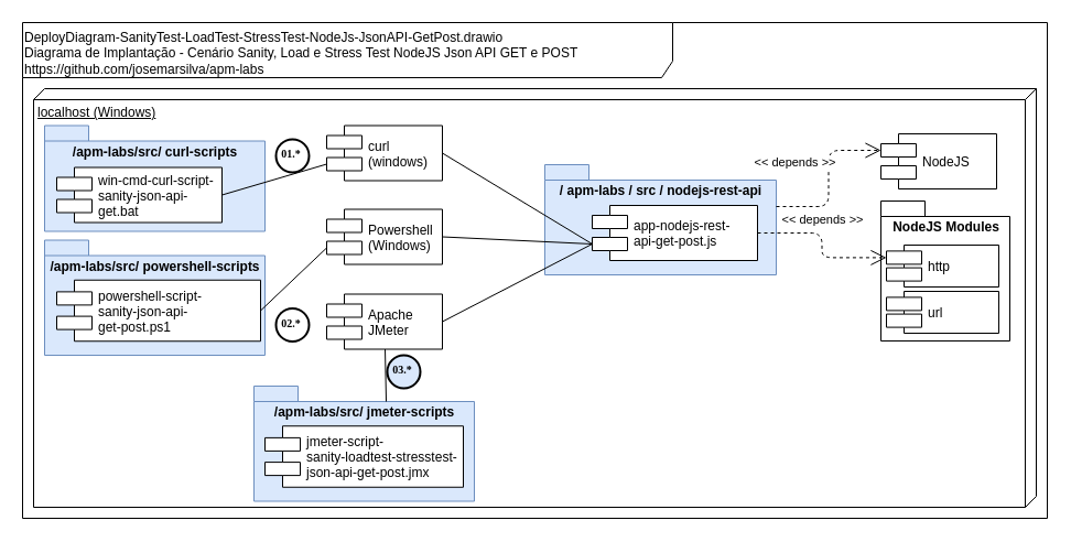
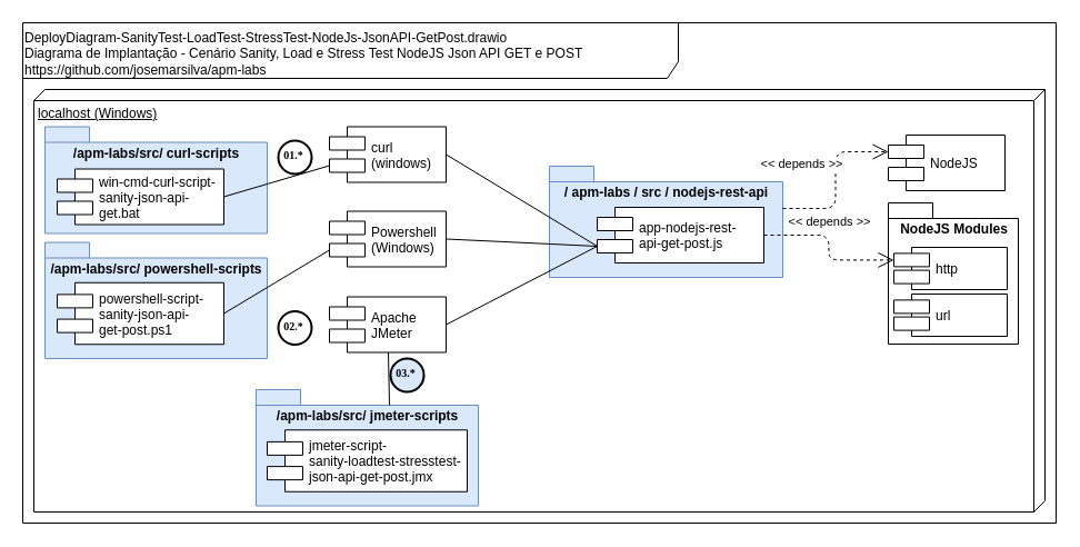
- <mxCell id="19" value="powershell-script-&#10;sanity-json-api-&#10;get-post.ps1" style="shape=component;align=left;spacingLeft=36;" parent="1" vertex="1"><mxGeometry x="51" y="253.75" width="185" height="55.5" as="geometry" /></mxCell>
+ <mxCell id="19" value="powershell-script-&#10;sanity-json-api-&#10;get-post.ps1" style="shape=component;align=left;spacingLeft=36;" parent="1" vertex="1"><mxGeometry x="51" y="253.75" width="150" height="55.5" as="geometry" /></mxCell>
